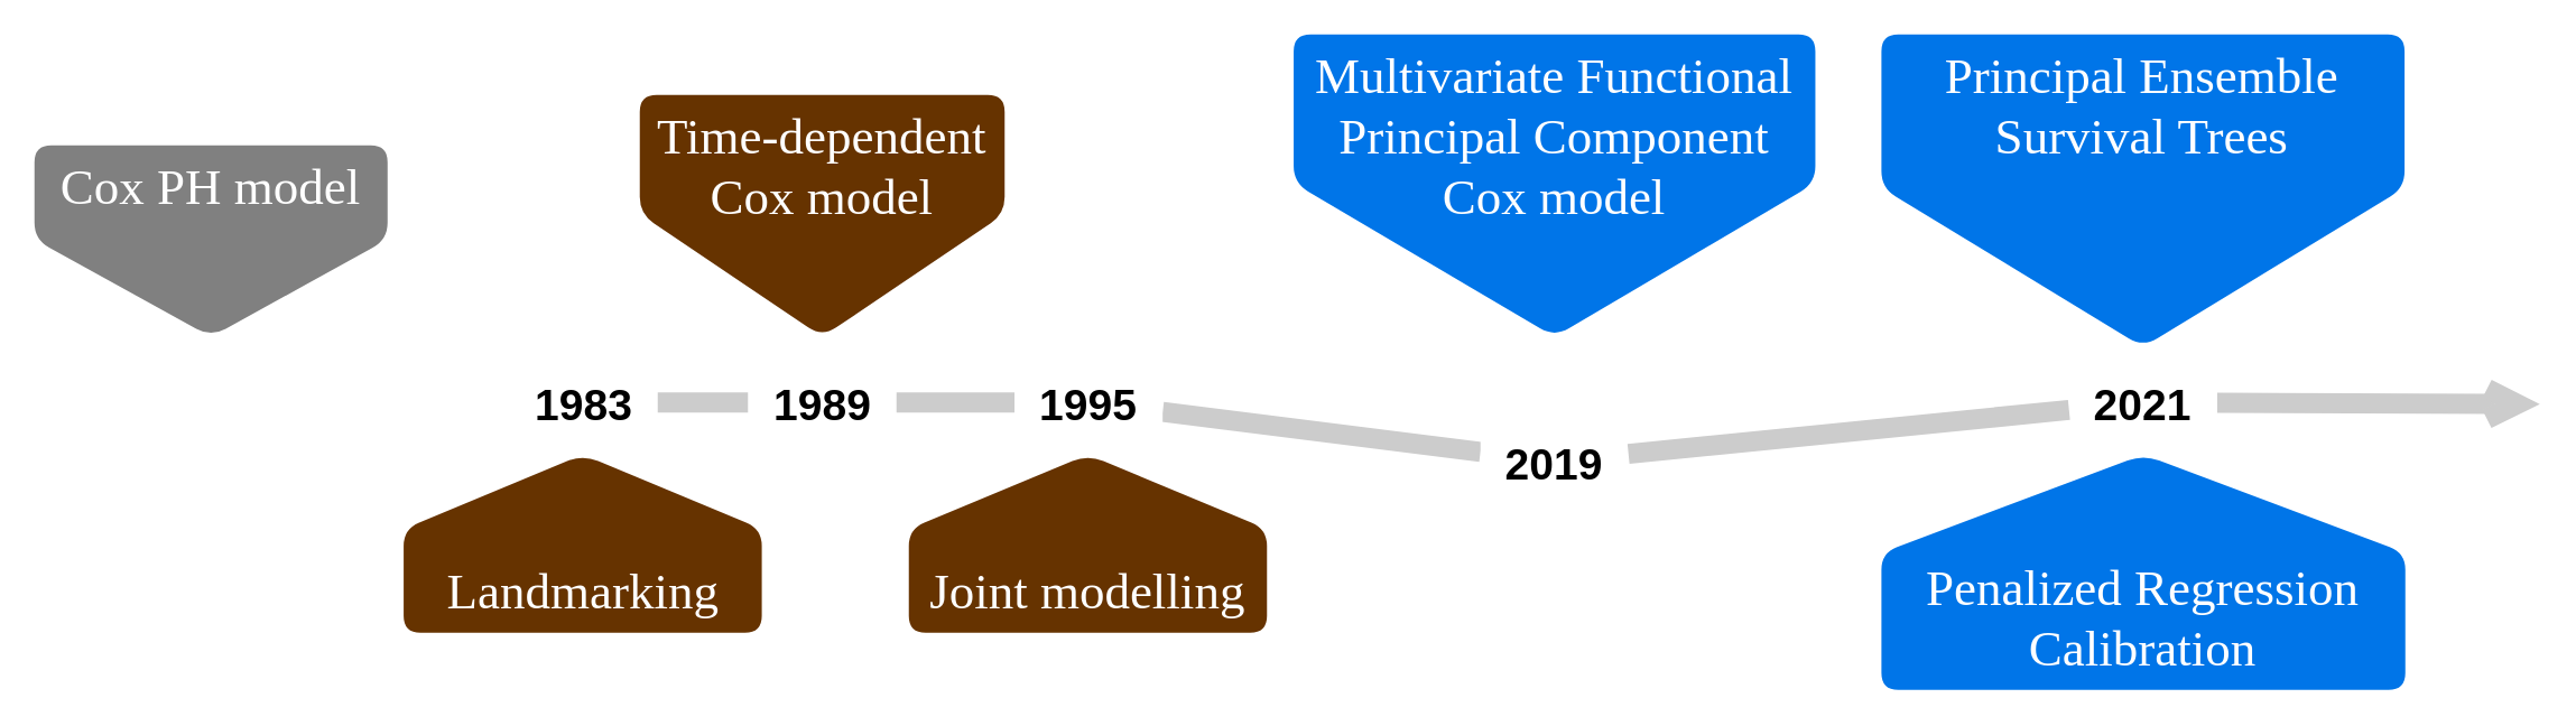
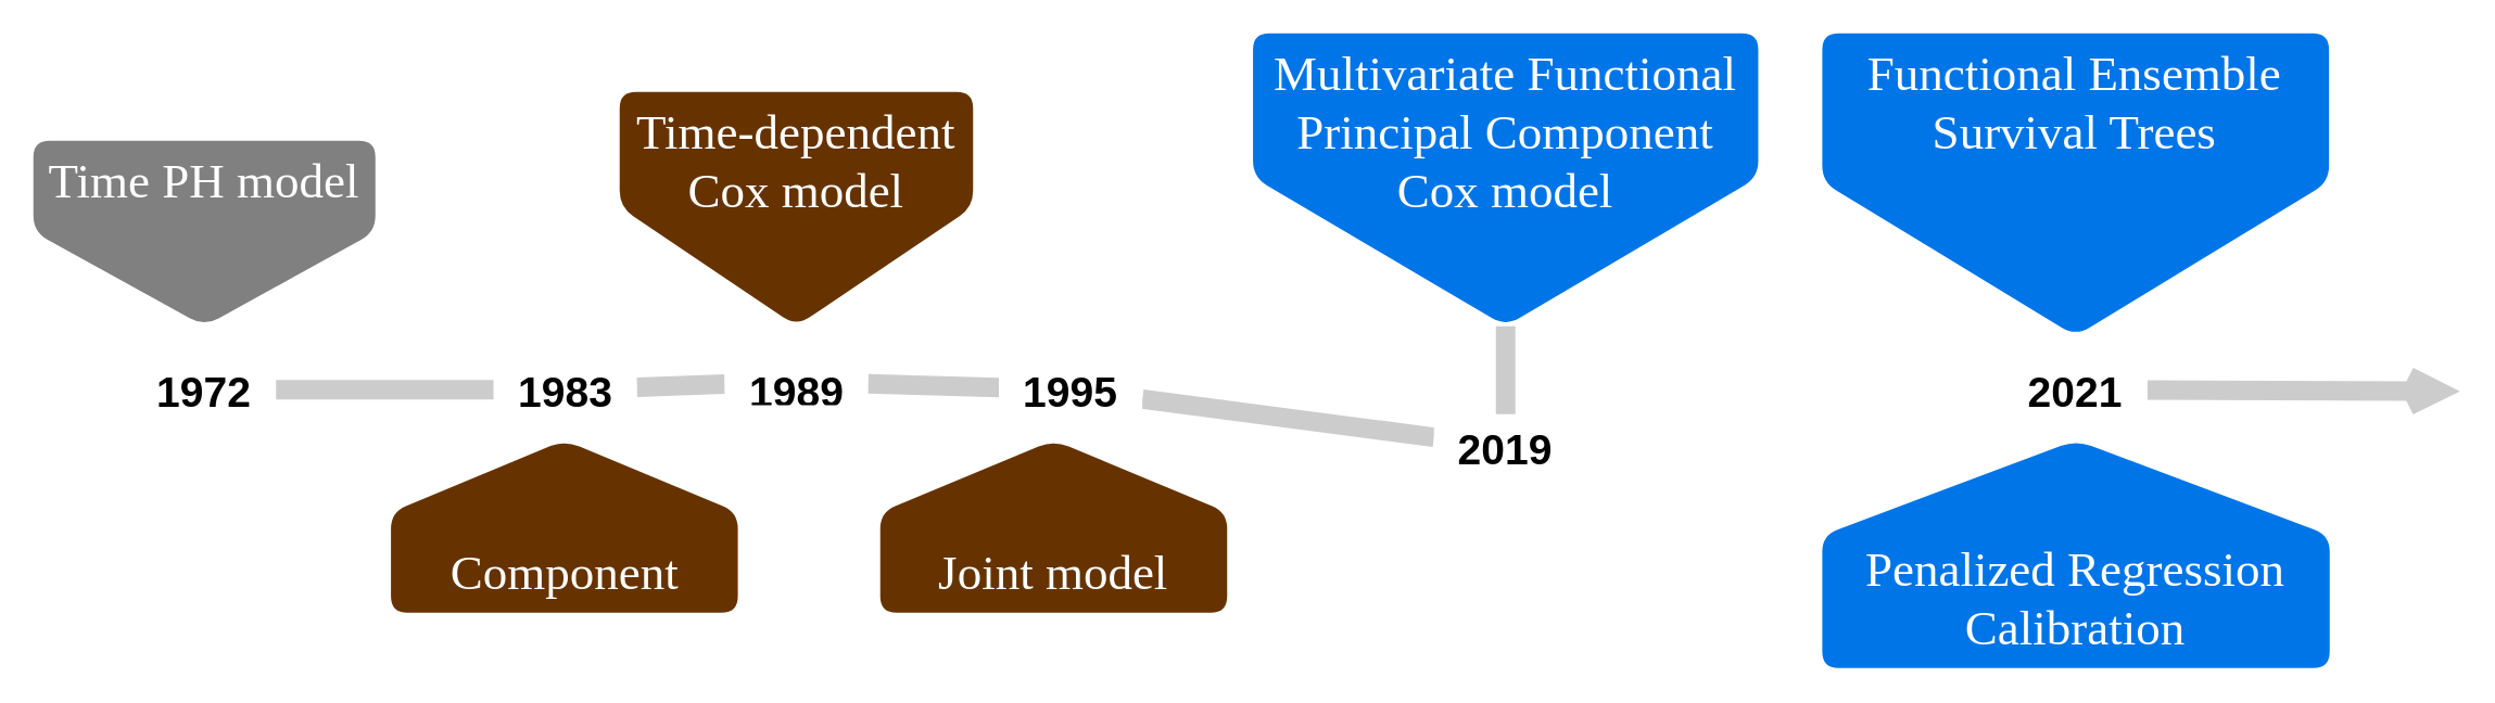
- <mxCell id="20" value="Principal Ensemble Survival Trees" style="shape=offPageConnector;whiteSpace=wrap;html=1;fillColor=#0075E8;fontSize=30;fontColor=#FFFFFF;size=0.509;verticalAlign=top;strokeColor=none;fontFamily=computer modern;fontSource=http%3A%2F%2Fmirrors.ctan.org%2Ffonts%2Fcm%2Fps-type1%2Fbakoma%2Fttf%2Fcmss10.ttf;rounded=1;" parent="1" vertex="1"><mxGeometry x="1118.43" y="20" width="311.13" height="186" as="geometry" /></mxCell>
+ <mxCell id="20" value="Functional Ensemble Survival Trees" style="shape=offPageConnector;whiteSpace=wrap;html=1;fillColor=#0075E8;fontSize=30;fontColor=#FFFFFF;size=0.509;verticalAlign=top;strokeColor=none;fontFamily=computer modern;fontSource=http%3A%2F%2Fmirrors.ctan.org%2Ffonts%2Fcm%2Fps-type1%2Fbakoma%2Fttf%2Fcmss10.ttf;rounded=1;" parent="1" vertex="1"><mxGeometry x="1118.43" y="20" width="311.13" height="186" as="geometry" /></mxCell>
- <mxCell id="3" value="Cox PH model" style="shape=offPageConnector;whiteSpace=wrap;html=1;fillColor=#808080;fontSize=30;fontColor=#FFFFFF;size=0.509;verticalAlign=top;strokeColor=none;fontFamily=computer modern;fontSource=http%3A%2F%2Fmirrors.ctan.org%2Ffonts%2Fcm%2Fps-type1%2Fbakoma%2Fttf%2Fcmss10.ttf;rounded=1;" parent="1" vertex="1"><mxGeometry x="20" y="86" width="210" height="114" as="geometry" /></mxCell>
+ <mxCell id="3" value="Time PH model" style="shape=offPageConnector;whiteSpace=wrap;html=1;fillColor=#808080;fontSize=30;fontColor=#FFFFFF;size=0.509;verticalAlign=top;strokeColor=none;fontFamily=computer modern;fontSource=http%3A%2F%2Fmirrors.ctan.org%2Ffonts%2Fcm%2Fps-type1%2Fbakoma%2Fttf%2Fcmss10.ttf;rounded=1;" parent="1" vertex="1"><mxGeometry x="20" y="86" width="210" height="114" as="geometry" /></mxCell>
+ <mxCell id="9" value="&lt;h1&gt;1972&lt;/h1&gt;" style="text;html=1;spacing=5;spacingTop=-20;whiteSpace=wrap;overflow=hidden;strokeColor=none;strokeWidth=3;fillColor=#FFFFFF;fontSize=13;fontColor=#000000;align=center;rounded=1;glass=0;" parent="1" vertex="1"><mxGeometry x="81" y="219" width="88" height="40" as="geometry" /></mxCell>
+ <mxCell id="12" value="" style="endArrow=none;html=1;fontFamily=Helvetica;fontSize=30;strokeWidth=12;strokeColor=#CCCCCC;endFill=0;sketch=0;startSize=6;rounded=0;startArrow=none;" parent="1" source="9" target="11" edge="1"><mxGeometry width="50" height="50" relative="1" as="geometry"><mxPoint x="134" y="239.03" as="sourcePoint" /><mxPoint x="1310" y="239.82" as="targetPoint" /></mxGeometry></mxCell>
- <mxCell id="14" value="&lt;h1&gt;1989&lt;/h1&gt;" style="text;html=1;spacing=5;spacingTop=-20;whiteSpace=wrap;overflow=hidden;strokeColor=none;strokeWidth=3;fillColor=#FFFFFF;fontSize=13;fontColor=#000000;align=center;rounded=1;glass=0;" parent="1" vertex="1"><mxGeometry x="444.5" y="219" width="88" height="40" as="geometry" /></mxCell>
+ <mxCell id="14" value="&lt;h1&gt;1989&lt;/h1&gt;" style="text;html=1;spacing=5;spacingTop=-20;whiteSpace=wrap;overflow=hidden;strokeColor=none;strokeWidth=3;fillColor=#FFFFFF;fontSize=13;fontColor=#000000;align=center;rounded=1;glass=0;" parent="1" vertex="1"><mxGeometry x="444.5" y="219" width="88" height="30" as="geometry" /></mxCell>
- <mxCell id="16" value="&lt;h1&gt;1995&lt;/h1&gt;" style="text;html=1;spacing=5;spacingTop=-20;whiteSpace=wrap;overflow=hidden;strokeColor=none;strokeWidth=3;fillColor=#FFFFFF;fontSize=13;fontColor=#000000;align=center;rounded=1;glass=0;" parent="1" vertex="1"><mxGeometry x="602.94" y="219" width="88" height="40" as="geometry" /></mxCell>
+ <mxCell id="16" value="&lt;h1&gt;1995&lt;/h1&gt;" style="text;html=1;spacing=5;spacingTop=-20;whiteSpace=wrap;overflow=hidden;strokeColor=none;strokeWidth=3;fillColor=#FFFFFF;fontSize=13;fontColor=#000000;align=center;rounded=1;glass=0;" parent="1" vertex="1"><mxGeometry x="612.94" y="219" width="88" height="40" as="geometry" /></mxCell>
- <mxCell id="19" value="" style="endArrow=none;html=1;fontFamily=Helvetica;fontSize=30;strokeWidth=12;strokeColor=#CCCCCC;endFill=0;sketch=0;startSize=6;rounded=0;startArrow=none;" parent="1" source="17" target="18" edge="1"><mxGeometry width="50" height="50" relative="1" as="geometry"><mxPoint x="968" y="239.093" as="sourcePoint" /><mxPoint x="1310" y="239.82" as="targetPoint" /></mxGeometry></mxCell>
+ <mxCell id="19" value="" style="endArrow=none;html=1;fontFamily=Helvetica;fontSize=30;strokeWidth=12;strokeColor=#CCCCCC;endFill=0;sketch=0;startSize=6;rounded=0;startArrow=none;" parent="1" source="17" target="7" edge="1"><mxGeometry width="50" height="50" relative="1" as="geometry"><mxPoint x="968" y="239.093" as="sourcePoint" /><mxPoint x="1310" y="239.82" as="targetPoint" /></mxGeometry></mxCell>
- <mxCell id="4" value="&lt;span style=&quot;font-family: &amp;quot;computer modern&amp;quot;; font-size: 30px;&quot;&gt;Landmarking&lt;/span&gt;" style="shape=offPageConnector;whiteSpace=wrap;html=1;fillColor=#663300;fontSize=15;fontColor=#FFFFFF;size=0.418;flipV=1;verticalAlign=bottom;strokeColor=none;spacingBottom=4;rounded=1;shadow=0;sketch=0;" parent="1" vertex="1"><mxGeometry x="239.56" y="270" width="213" height="106" as="geometry" /></mxCell>
+ <mxCell id="4" value="&lt;span style=&quot;font-family: &amp;quot;computer modern&amp;quot;; font-size: 30px;&quot;&gt;Component&lt;/span&gt;" style="shape=offPageConnector;whiteSpace=wrap;html=1;fillColor=#663300;fontSize=15;fontColor=#FFFFFF;size=0.418;flipV=1;verticalAlign=bottom;strokeColor=none;spacingBottom=4;rounded=1;shadow=0;sketch=0;" parent="1" vertex="1"><mxGeometry x="239.56" y="270" width="213" height="106" as="geometry" /></mxCell>
- <mxCell id="6" value="&lt;span style=&quot;font-family: &amp;quot;computer modern&amp;quot;; font-size: 30px;&quot;&gt;Joint modelling&lt;/span&gt;" style="shape=offPageConnector;whiteSpace=wrap;html=1;fillColor=#663300;fontSize=15;fontColor=#FFFFFF;size=0.418;flipV=1;verticalAlign=bottom;strokeColor=none;spacingBottom=4;rounded=1;shadow=0;sketch=0;" parent="1" vertex="1"><mxGeometry x="540" y="270" width="213" height="106" as="geometry" /></mxCell>
+ <mxCell id="6" value="&lt;span style=&quot;font-family: &amp;quot;computer modern&amp;quot;; font-size: 30px;&quot;&gt;Joint model&lt;/span&gt;" style="shape=offPageConnector;whiteSpace=wrap;html=1;fillColor=#663300;fontSize=15;fontColor=#FFFFFF;size=0.418;flipV=1;verticalAlign=bottom;strokeColor=none;spacingBottom=4;rounded=1;shadow=0;sketch=0;" parent="1" vertex="1"><mxGeometry x="540" y="270" width="213" height="106" as="geometry" /></mxCell>
